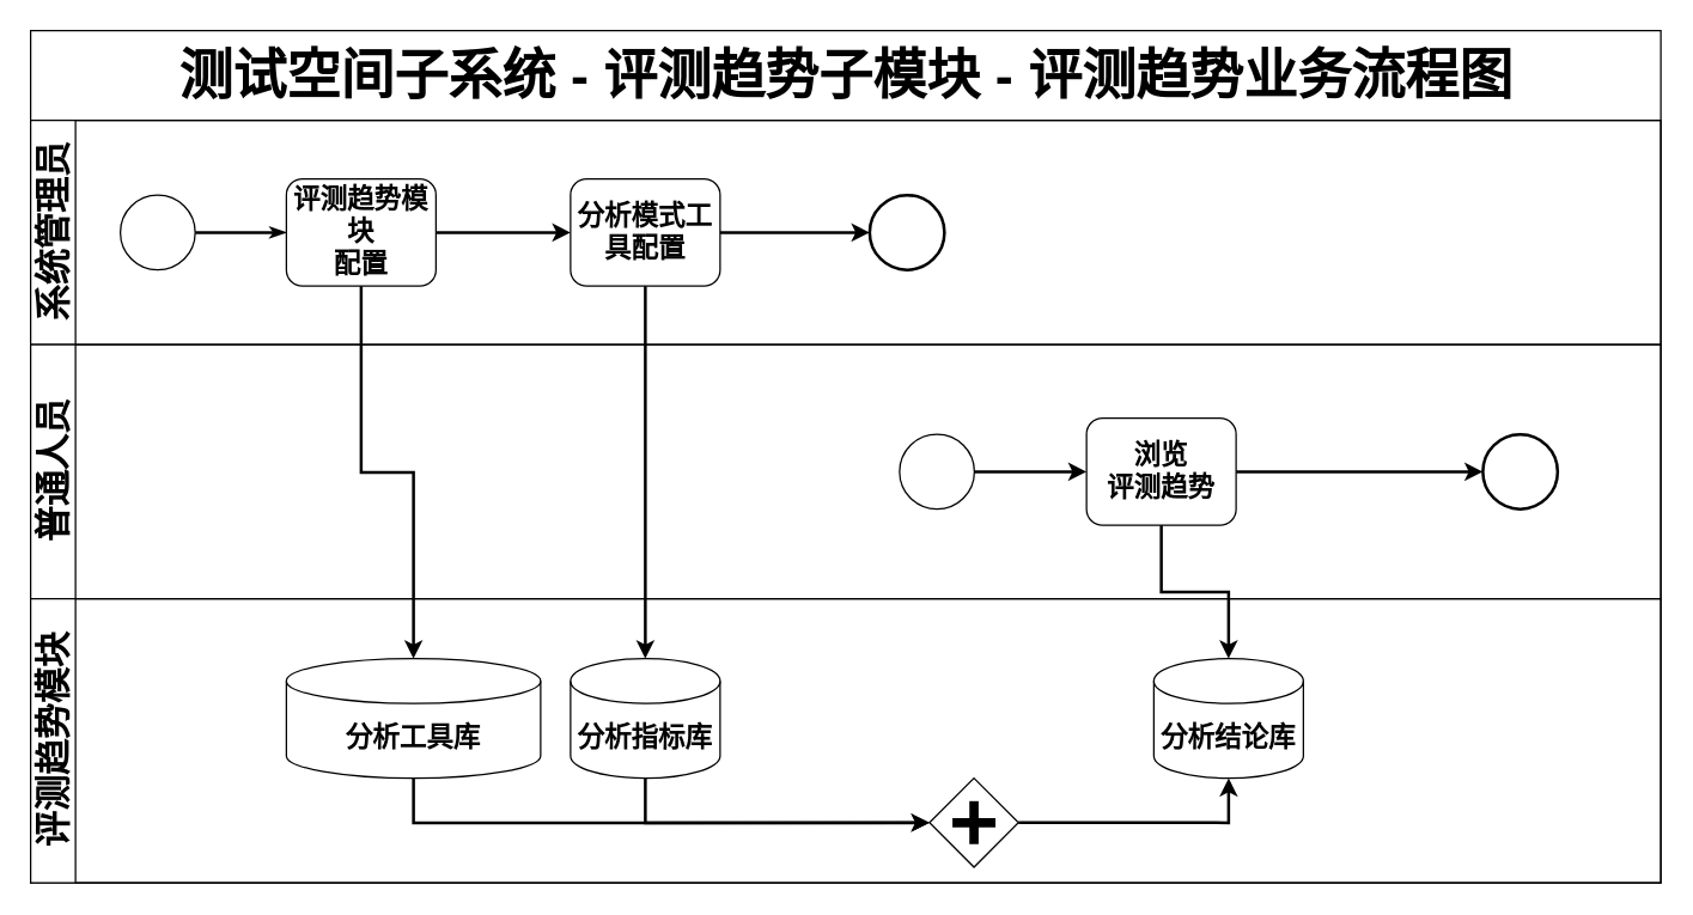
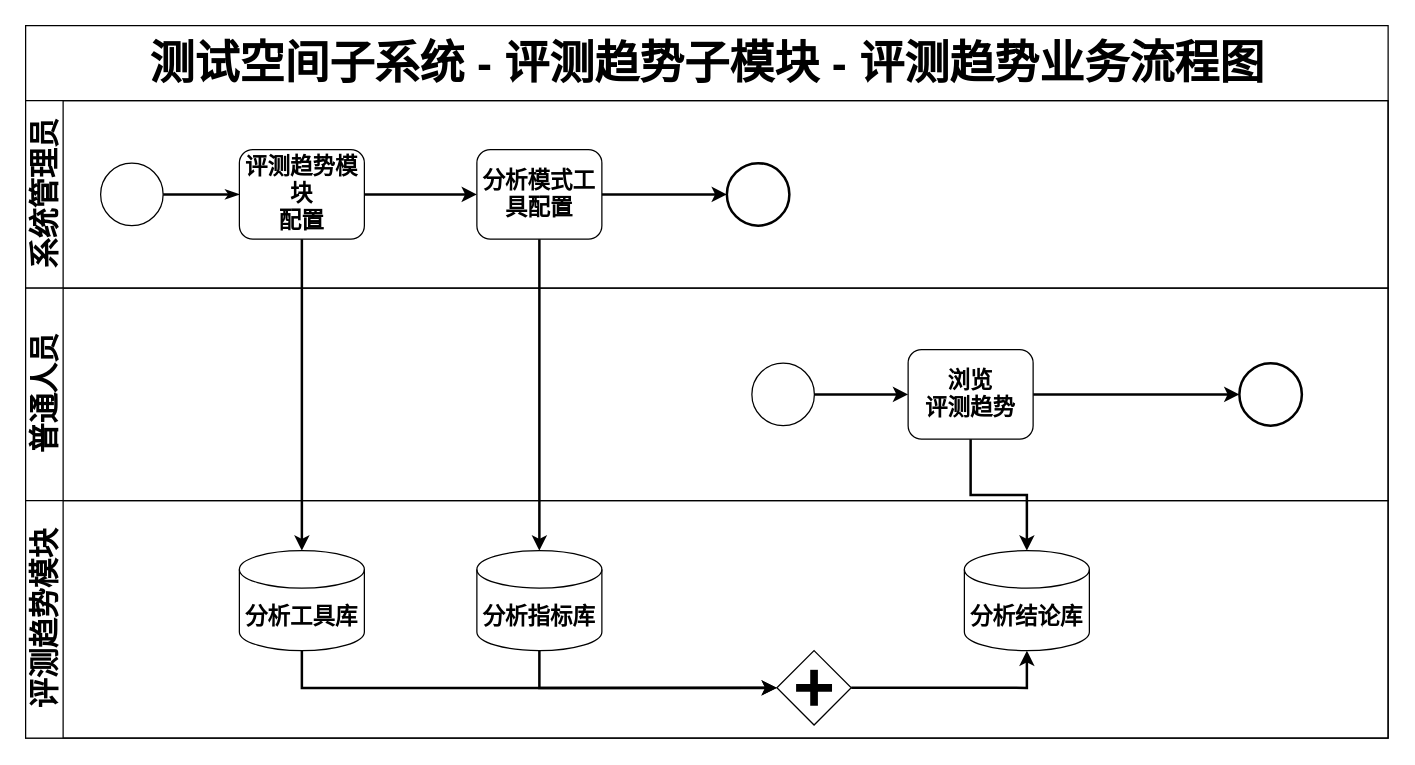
- <mxCell id="19" value="&lt;font style=&quot;font-size: 18px&quot;&gt;&lt;b&gt;分析工具库&lt;/b&gt;&lt;/font&gt;" style="shape=cylinder3;whiteSpace=wrap;html=1;boundedLbl=1;backgroundOutline=1;size=15;" parent="17" vertex="1"><mxGeometry x="171" y="40" width="170" height="80" as="geometry" /></mxCell>
+ <mxCell id="19" value="&lt;font style=&quot;font-size: 18px&quot;&gt;&lt;b&gt;分析工具库&lt;/b&gt;&lt;/font&gt;" style="shape=cylinder3;whiteSpace=wrap;html=1;boundedLbl=1;backgroundOutline=1;size=15;" parent="17" vertex="1"><mxGeometry x="171" y="40" width="100" height="80" as="geometry" /></mxCell>
